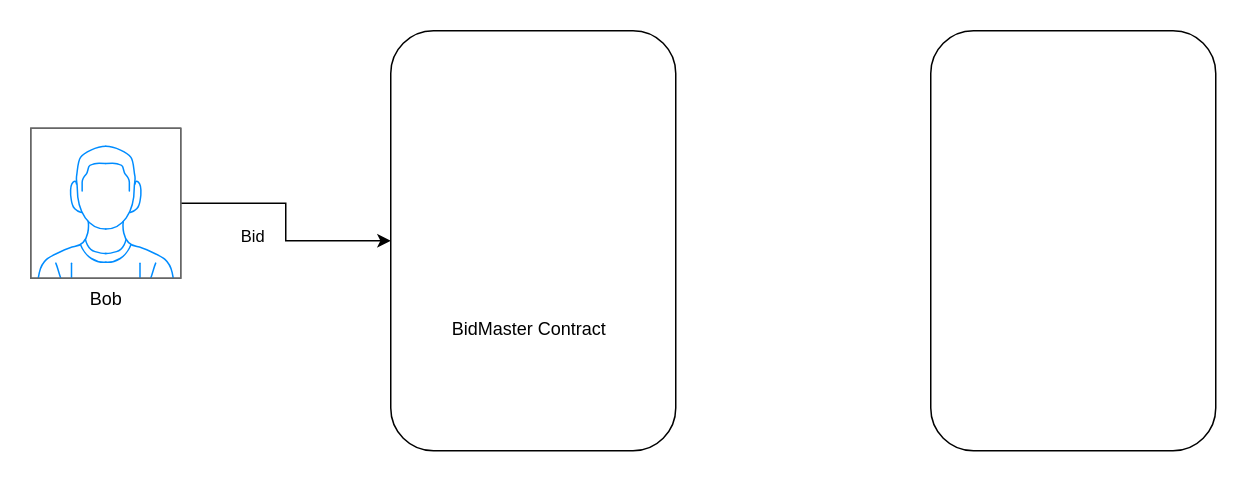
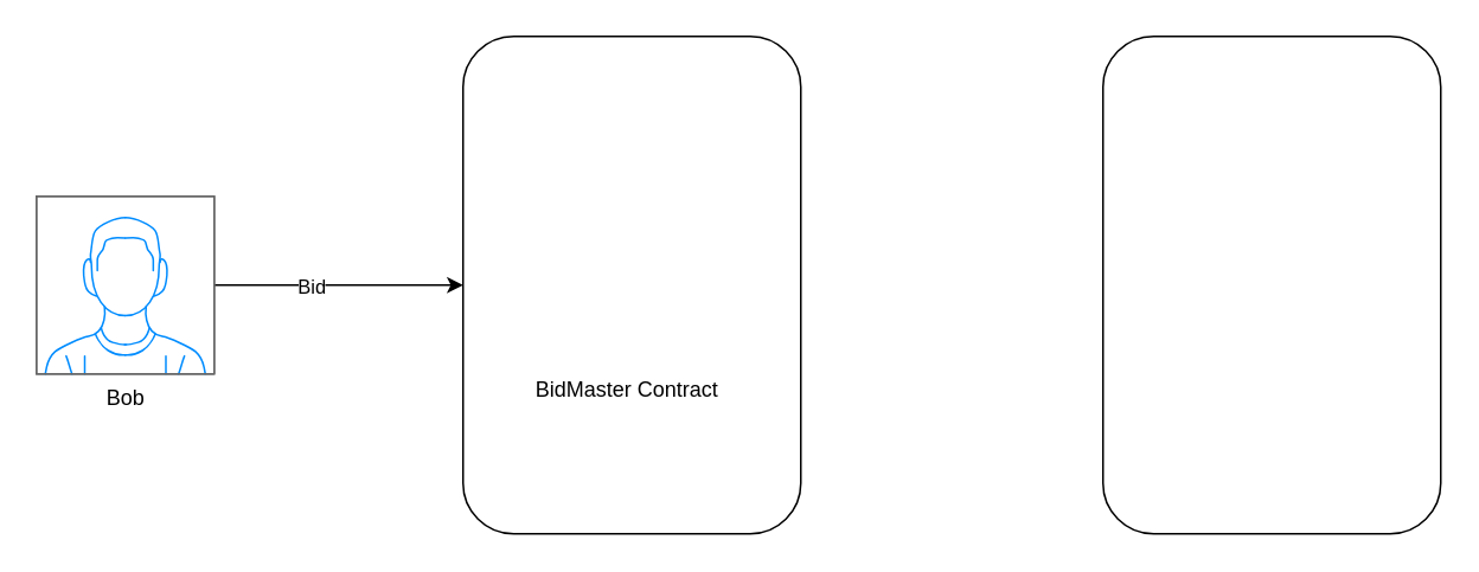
- <mxCell id="6" value="Bob" style="verticalLabelPosition=bottom;shadow=0;dashed=0;align=center;html=1;verticalAlign=top;strokeWidth=1;shape=mxgraph.mockup.containers.userMale;strokeColor=#666666;strokeColor2=#008cff;" vertex="1" parent="1"><mxGeometry x="20" y="85" width="100" height="100" as="geometry" /></mxCell>
+ <mxCell id="6" value="Bob" style="verticalLabelPosition=bottom;shadow=0;dashed=0;align=center;html=1;verticalAlign=top;strokeWidth=1;shape=mxgraph.mockup.containers.userMale;strokeColor=#666666;strokeColor2=#008cff;" vertex="1" parent="1"><mxGeometry x="20" y="110" width="100" height="100" as="geometry" /></mxCell>
